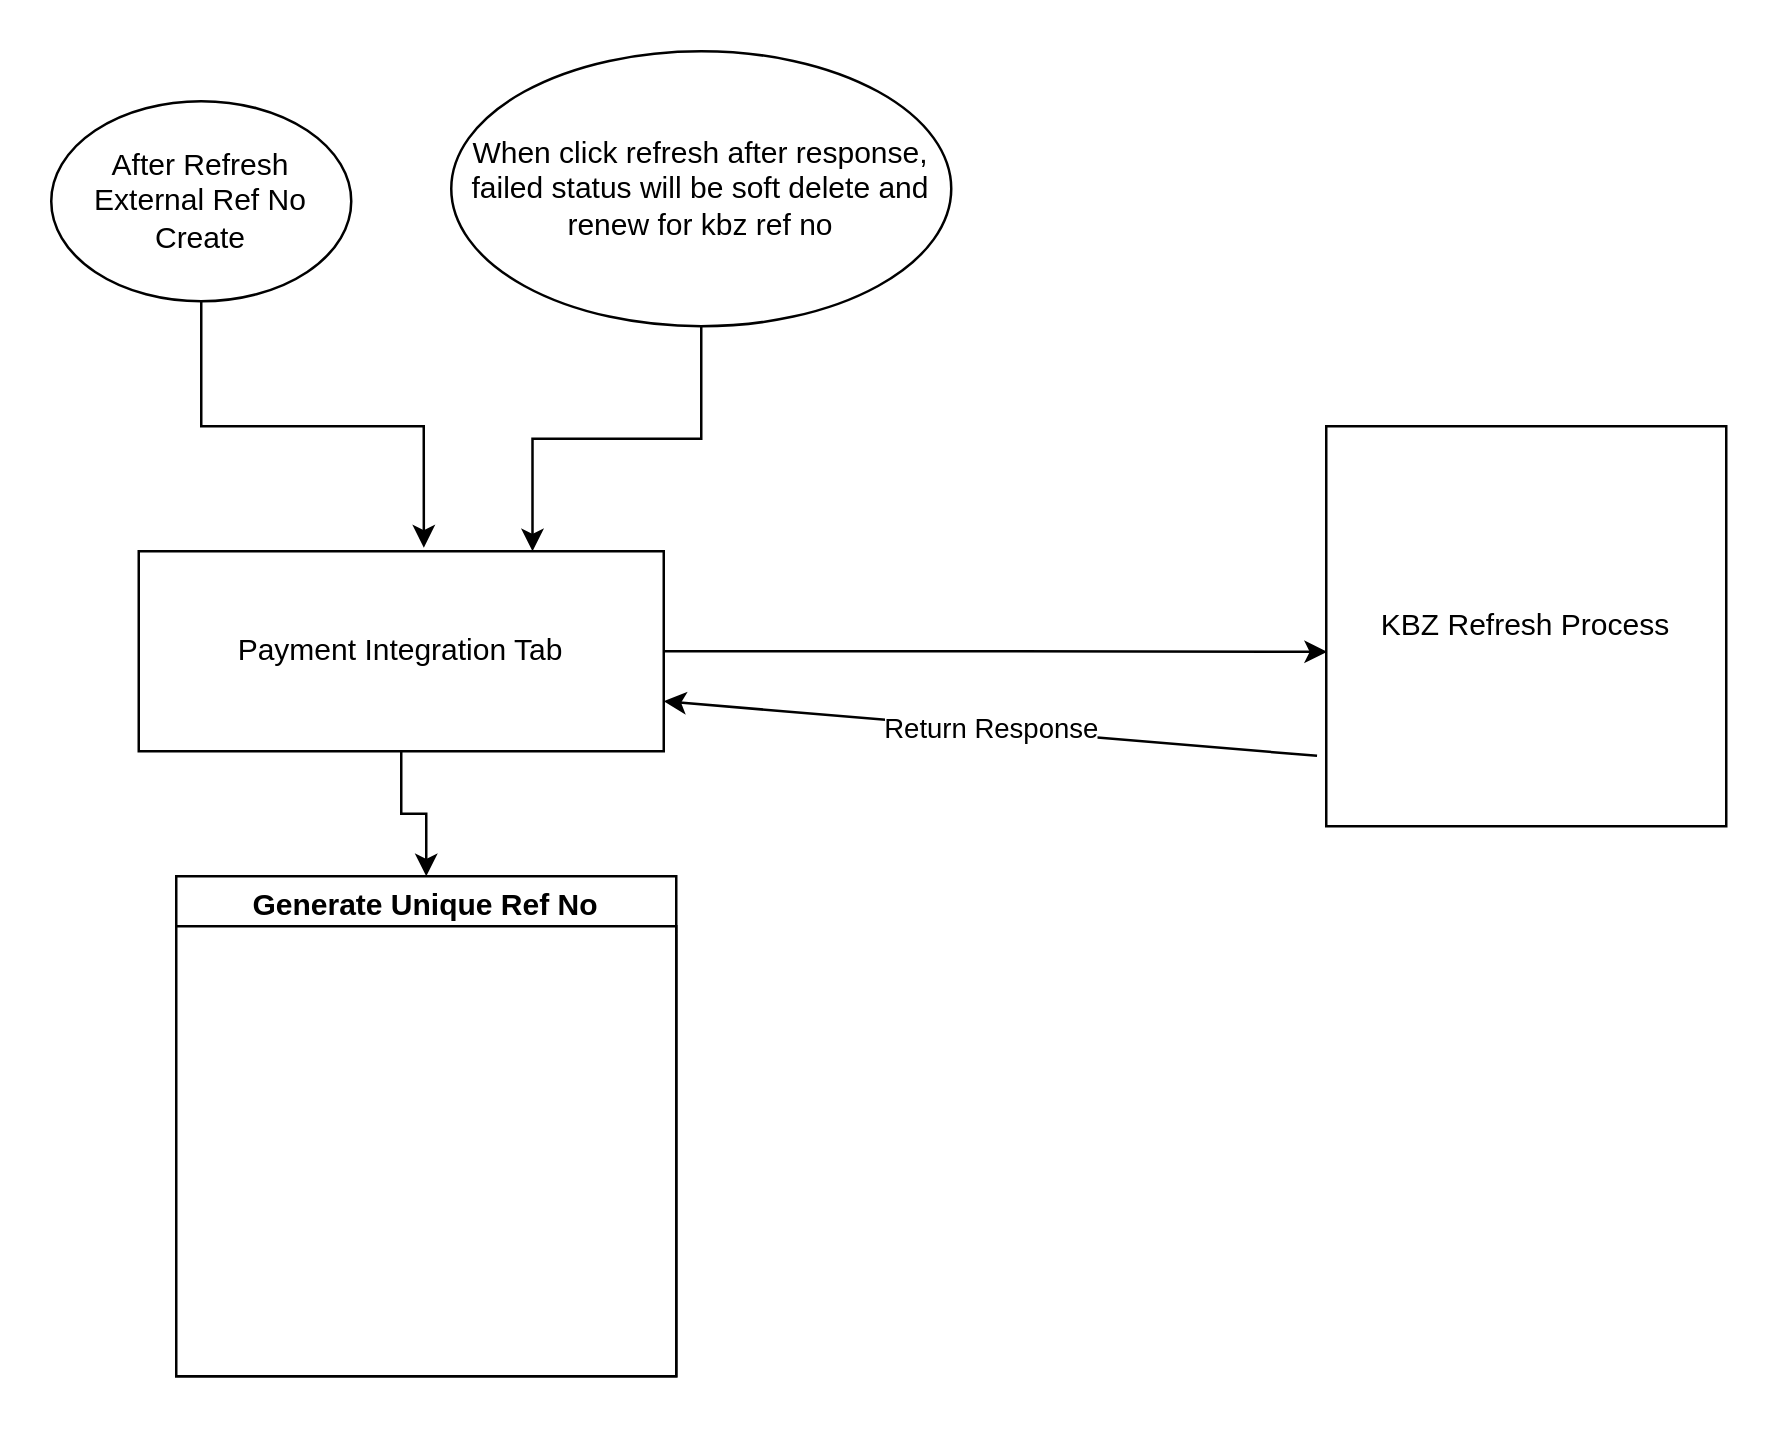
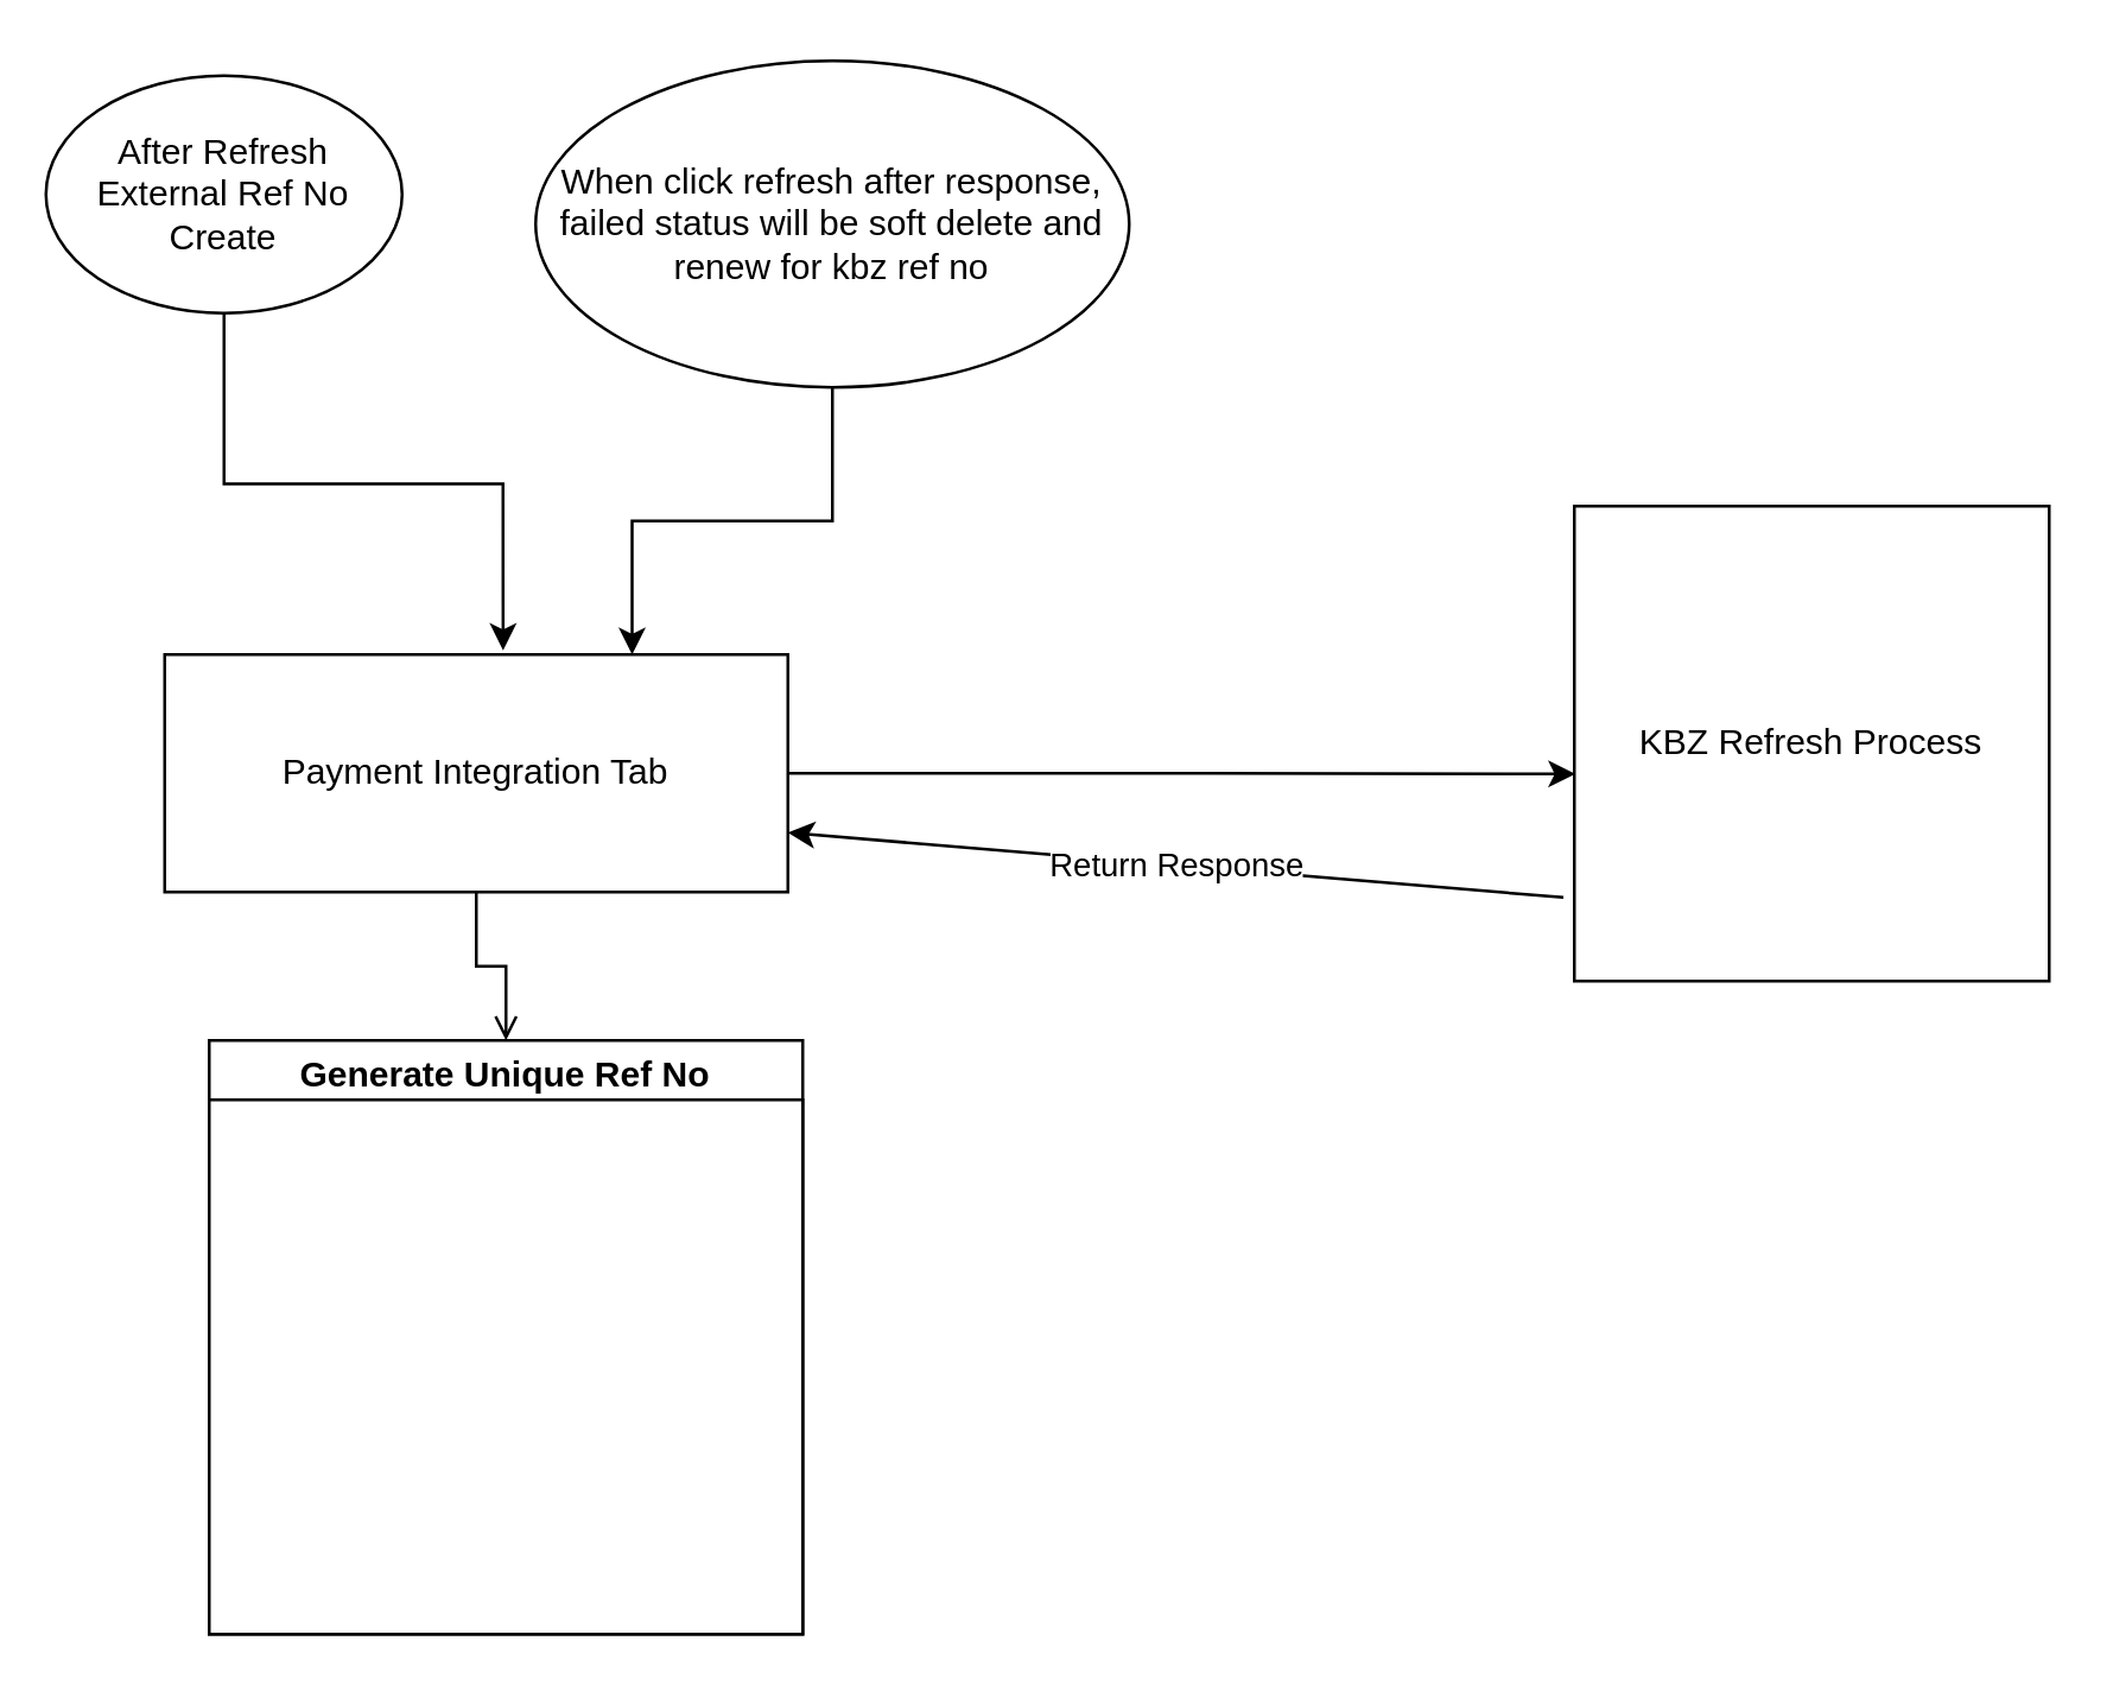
- <mxCell id="5" value="After Refresh External Ref No Create" style="ellipse;whiteSpace=wrap;html=1;" vertex="1" parent="1"><mxGeometry x="20" y="40" width="120" height="80" as="geometry" /></mxCell>
+ <mxCell id="5" value="After Refresh External Ref No Create" style="ellipse;whiteSpace=wrap;html=1;" vertex="1" parent="1"><mxGeometry x="15" y="25" width="120" height="80" as="geometry" /></mxCell>
- <mxCell id="2" style="edgeStyle=orthogonalEdgeStyle;rounded=0;orthogonalLoop=1;jettySize=auto;html=1;exitX=0.5;exitY=1;exitDx=0;exitDy=0;entryX=0.5;entryY=0;entryDx=0;entryDy=0;" edge="1" parent="1" source="3" target="11"><mxGeometry relative="1" as="geometry" /></mxCell>
+ <mxCell id="2" style="edgeStyle=orthogonalEdgeStyle;rounded=0;orthogonalLoop=1;jettySize=auto;html=1;exitX=0.5;exitY=1;exitDx=0;exitDy=0;entryX=0.5;entryY=0;entryDx=0;entryDy=0;endArrow=open;" edge="1" parent="1" source="3" target="11"><mxGeometry relative="1" as="geometry" /></mxCell>
